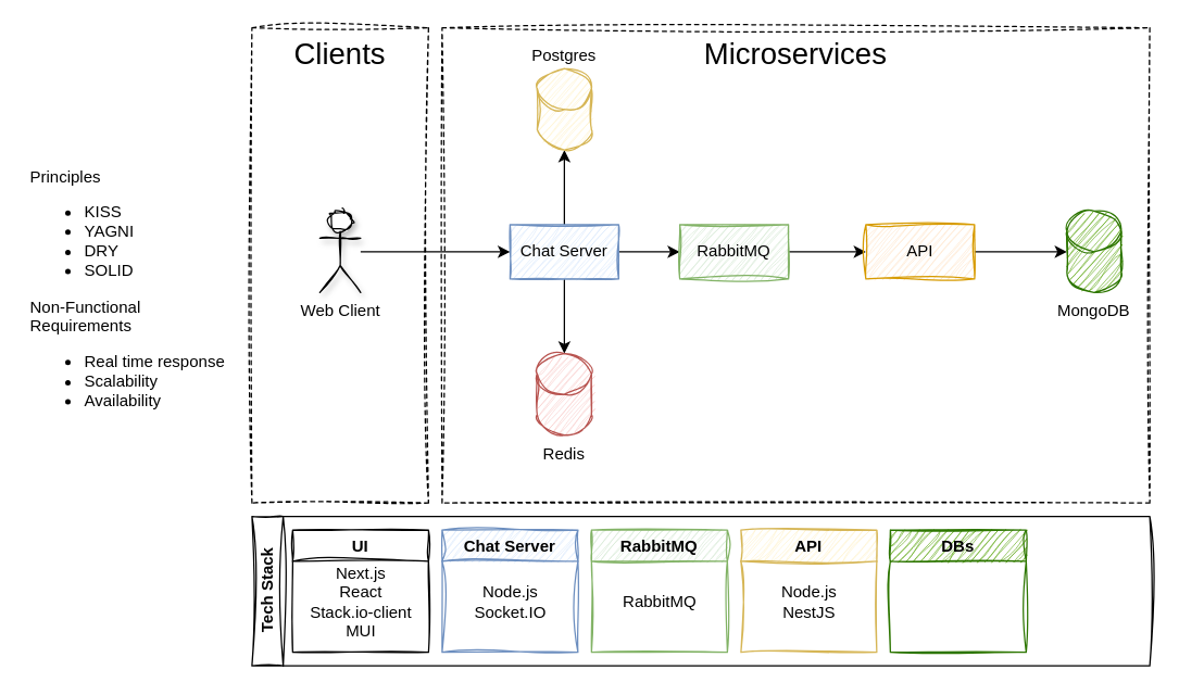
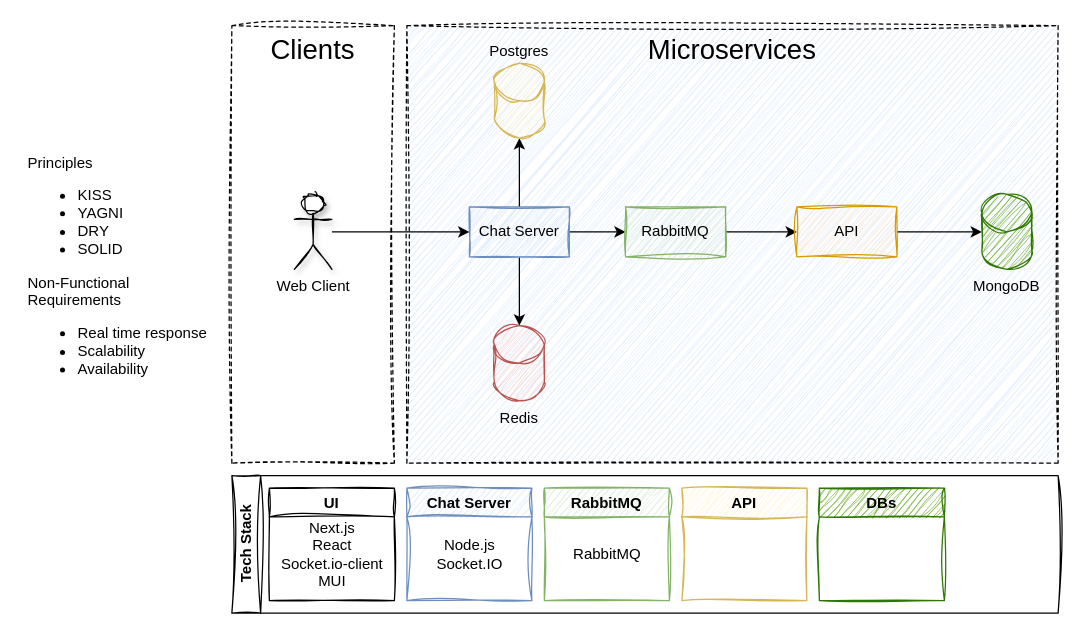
- <mxCell id="4" value="&lt;font style=&quot;font-size: 22px;&quot;&gt;Microservices&lt;/font&gt;" style="rounded=0;whiteSpace=wrap;html=1;sketch=1;curveFitting=1;jiggle=2;glass=0;shadow=0;dashed=1;horizontal=1;verticalAlign=top;" vertex="1" parent="1"><mxGeometry x="325" y="20" width="521" height="350" as="geometry" /></mxCell>
+ <mxCell id="4" value="&lt;font style=&quot;font-size: 22px;&quot;&gt;Microservices&lt;/font&gt;" style="rounded=0;whiteSpace=wrap;html=1;sketch=1;curveFitting=1;jiggle=2;glass=0;shadow=0;dashed=1;horizontal=1;verticalAlign=top;fillColor=#dae8fc;" vertex="1" parent="1"><mxGeometry x="325" y="20" width="521" height="350" as="geometry" /></mxCell>
- <mxCell id="19" value="Next.js&lt;br&gt;React&lt;br&gt;Stack.io-client&lt;br&gt;MUI" style="text;html=1;align=center;verticalAlign=middle;resizable=0;points=[];autosize=1;strokeColor=none;fillColor=none;" vertex="1" parent="18"><mxGeometry y="18" width="100" height="70" as="geometry" /></mxCell>
+ <mxCell id="19" value="Next.js&lt;br&gt;React&lt;br&gt;Socket.io-client&lt;br&gt;MUI" style="text;html=1;align=center;verticalAlign=middle;resizable=0;points=[];autosize=1;strokeColor=none;fillColor=none;" vertex="1" parent="18"><mxGeometry y="18" width="100" height="70" as="geometry" /></mxCell>
- <mxCell id="25" value="Node.js&lt;br&gt;NestJS" style="text;html=1;align=center;verticalAlign=middle;resizable=0;points=[];autosize=1;strokeColor=none;fillColor=none;" vertex="1" parent="24"><mxGeometry x="20" y="33" width="60" height="40" as="geometry" /></mxCell>
